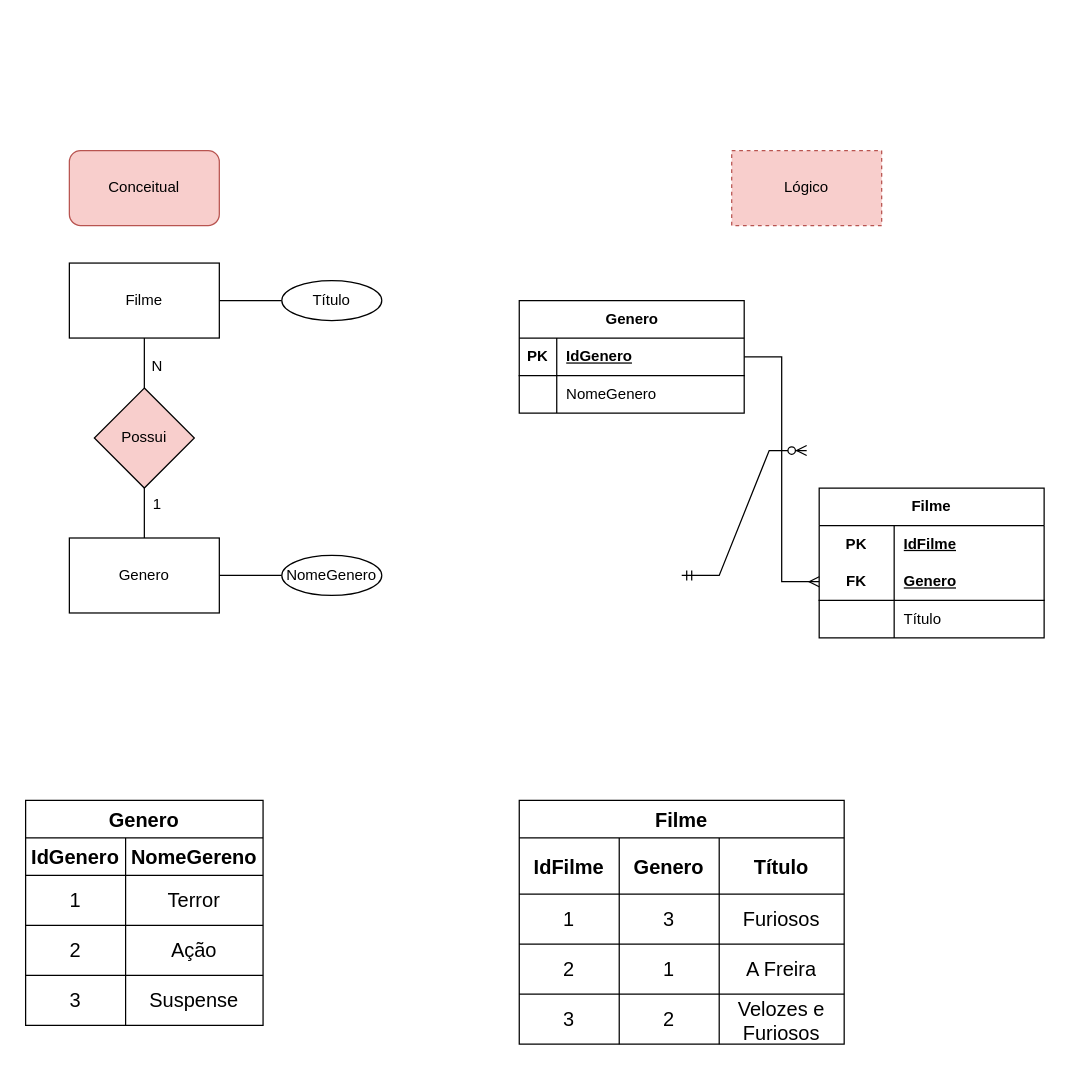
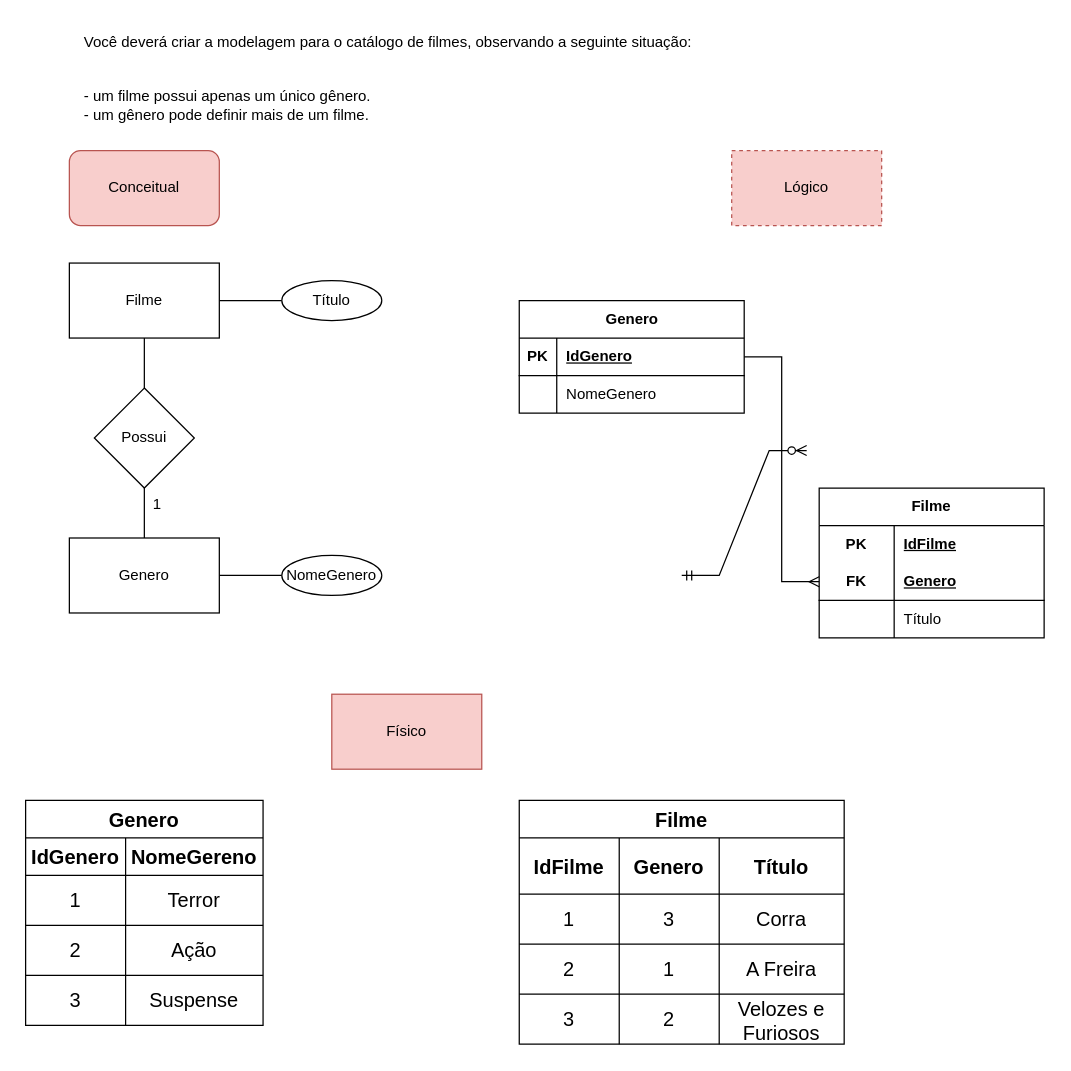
+ <mxCell id="2" value="Você deverá criar a modelagem para o catálogo de filmes, observando a seguinte situação:&#10;&#10;&#10;- um filme possui apenas um único gênero.&#10;- um gênero pode definir mais de um filme." style="text;whiteSpace=wrap;" parent="1" vertex="1"><mxGeometry x="65" y="20" width="560" height="100" as="geometry" /></mxCell>
- <mxCell id="11" value="N" style="text;html=1;align=center;verticalAlign=middle;resizable=0;points=[];autosize=1;strokeColor=none;fillColor=none;" parent="1" vertex="1"><mxGeometry x="110" y="278" width="30" height="30" as="geometry" /></mxCell>
- <mxCell id="9" value="Possui" style="rhombus;whiteSpace=wrap;html=1;fillColor=#f8cecc;" parent="1" vertex="1"><mxGeometry x="75" y="310" width="80" height="80" as="geometry" /></mxCell>
+ <mxCell id="9" value="Possui" style="rhombus;whiteSpace=wrap;html=1;" parent="1" vertex="1"><mxGeometry x="75" y="310" width="80" height="80" as="geometry" /></mxCell>
+ <mxCell id="34" value="Físico" style="whiteSpace=wrap;html=1;fillColor=#f8cecc;strokeColor=#b85450;" parent="1" vertex="1"><mxGeometry x="265" y="555" width="120" height="60" as="geometry" /></mxCell>
- <mxCell id="43" value="Furiosos&lt;br&gt;" style="shape=partialRectangle;html=1;whiteSpace=wrap;connectable=0;strokeColor=inherit;overflow=hidden;fillColor=none;top=0;left=0;bottom=0;right=0;pointerEvents=1;fontSize=16;" parent="40" vertex="1"><mxGeometry x="160" width="100" height="40" as="geometry"><mxRectangle width="100" height="40" as="alternateBounds" /></mxGeometry></mxCell>
+ <mxCell id="43" value="Corra&lt;br&gt;" style="shape=partialRectangle;html=1;whiteSpace=wrap;connectable=0;strokeColor=inherit;overflow=hidden;fillColor=none;top=0;left=0;bottom=0;right=0;pointerEvents=1;fontSize=16;" parent="40" vertex="1"><mxGeometry x="160" width="100" height="40" as="geometry"><mxRectangle width="100" height="40" as="alternateBounds" /></mxGeometry></mxCell>
